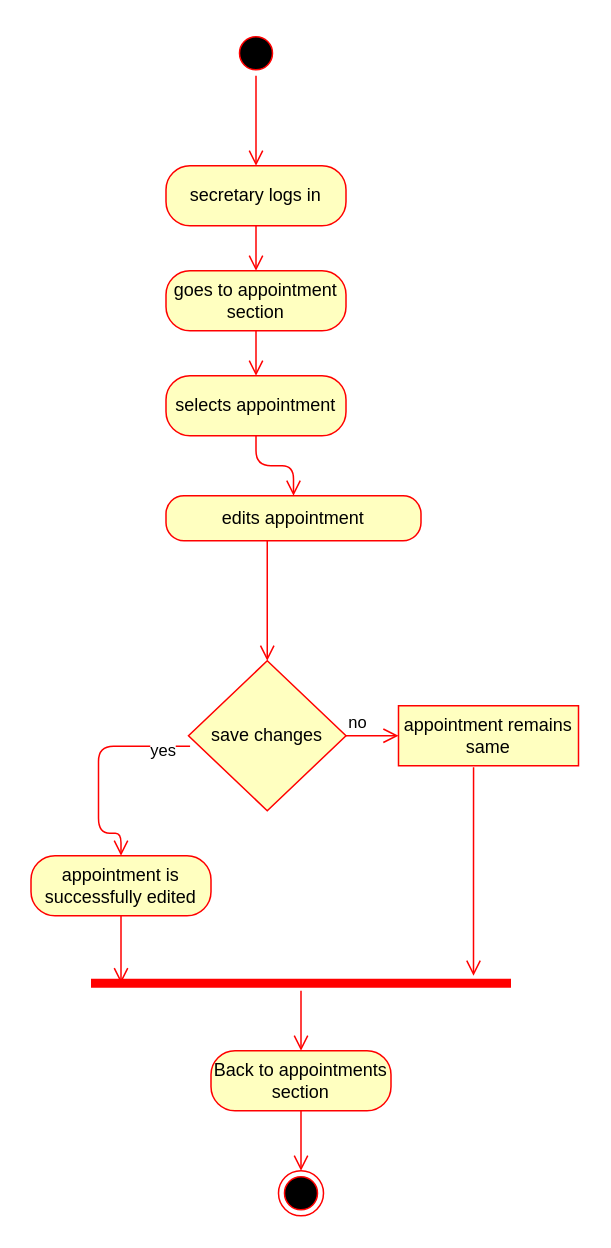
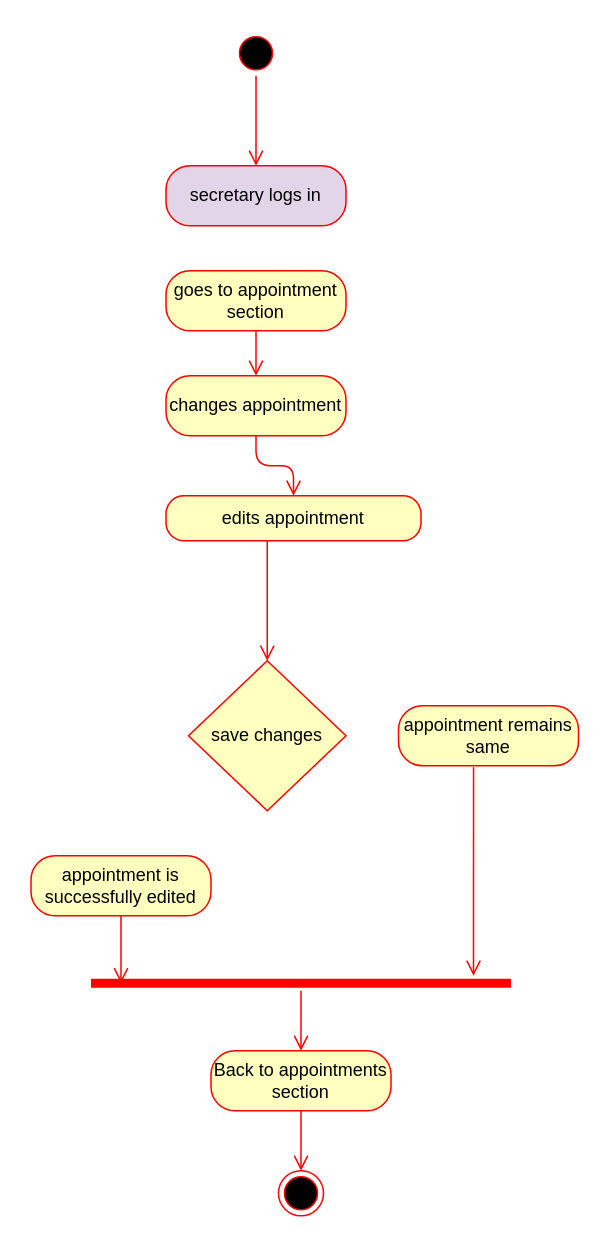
- <mxCell id="4" value="secretary logs in" style="rounded=1;whiteSpace=wrap;html=1;arcSize=40;fontColor=#000000;fillColor=#ffffc0;strokeColor=#ff0000;" parent="1" vertex="1"><mxGeometry x="110" y="110" width="120" height="40" as="geometry" /></mxCell>
+ <mxCell id="4" value="secretary logs in" style="rounded=1;whiteSpace=wrap;html=1;arcSize=40;fontColor=#000000;fillColor=#e1d5e7;strokeColor=#ff0000;" parent="1" vertex="1"><mxGeometry x="110" y="110" width="120" height="40" as="geometry" /></mxCell>
- <mxCell id="5" value="" style="edgeStyle=orthogonalEdgeStyle;html=1;verticalAlign=bottom;endArrow=open;endSize=8;strokeColor=#ff0000;entryX=0.5;entryY=0;entryDx=0;entryDy=0;" parent="1" source="4" target="8" edge="1"><mxGeometry relative="1" as="geometry"><mxPoint x="170" y="190" as="targetPoint" /></mxGeometry></mxCell>
- <mxCell id="6" value="selects appointment" style="rounded=1;whiteSpace=wrap;html=1;arcSize=40;fontColor=#000000;fillColor=#ffffc0;strokeColor=#ff0000;" parent="1" vertex="1"><mxGeometry x="110" y="250" width="120" height="40" as="geometry" /></mxCell>
+ <mxCell id="6" value="changes appointment" style="rounded=1;whiteSpace=wrap;html=1;arcSize=40;fontColor=#000000;fillColor=#ffffc0;strokeColor=#ff0000;" parent="1" vertex="1"><mxGeometry x="110" y="250" width="120" height="40" as="geometry" /></mxCell>
- <mxCell id="11" value="no" style="edgeStyle=orthogonalEdgeStyle;html=1;align=left;verticalAlign=bottom;endArrow=open;endSize=8;strokeColor=#ff0000;" parent="1" source="10" target="18" edge="1"><mxGeometry x="-1" relative="1" as="geometry"><mxPoint x="275" y="590" as="targetPoint" /></mxGeometry></mxCell>
- <mxCell id="18" value="appointment remains same" style="whiteSpace=wrap;html=1;arcSize=40;fontColor=#000000;fillColor=#ffffc0;strokeColor=#ff0000;rounded=0;" parent="1" vertex="1"><mxGeometry x="265" y="470" width="120" height="40" as="geometry" /></mxCell>
+ <mxCell id="18" value="appointment remains same" style="rounded=1;whiteSpace=wrap;html=1;arcSize=40;fontColor=#000000;fillColor=#ffffc0;strokeColor=#ff0000;" parent="1" vertex="1"><mxGeometry x="265" y="470" width="120" height="40" as="geometry" /></mxCell>
- <mxCell id="12" value="yes" style="edgeStyle=orthogonalEdgeStyle;html=1;align=left;verticalAlign=top;endArrow=open;endSize=8;strokeColor=#ff0000;entryX=0.5;entryY=0;entryDx=0;entryDy=0;exitX=0.01;exitY=0.57;exitDx=0;exitDy=0;exitPerimeter=0;" parent="1" source="10" target="16" edge="1"><mxGeometry x="-0.756" y="-14" relative="1" as="geometry"><mxPoint x="105" y="600" as="targetPoint" /><Array as="points"><mxPoint x="65" y="497" /><mxPoint x="65" y="555" /><mxPoint x="80" y="555" /></Array><mxPoint x="-10" y="4" as="offset" /></mxGeometry></mxCell>
